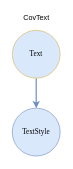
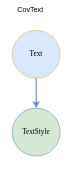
- <mxCell id="4" value="CovText" style="text;html=1;align=center;verticalAlign=middle;resizable=0;points=[];autosize=1;" vertex="1" parent="1"><mxGeometry x="30" y="20" width="60" height="20" as="geometry" /></mxCell>
+ <mxCell id="4" value="CovText" style="text;html=1;align=center;verticalAlign=middle;resizable=0;points=[];autosize=1;" vertex="1" parent="1"><mxGeometry x="20" y="5" width="60" height="20" as="geometry" /></mxCell>
- <mxCell id="5" value="TextStyle" style="ellipse;whiteSpace=wrap;html=1;aspect=fixed;fontFamily=Verdana;fillColor=#dae8fc;strokeColor=#6c8ebf;" vertex="1" parent="1"><mxGeometry x="20" y="180" width="80" height="80" as="geometry" /></mxCell>
+ <mxCell id="5" value="TextStyle" style="ellipse;whiteSpace=wrap;html=1;aspect=fixed;fontFamily=Verdana;fillColor=#d5e8d4;strokeColor=#6c8ebf;" vertex="1" parent="1"><mxGeometry x="20" y="180" width="80" height="80" as="geometry" /></mxCell>
